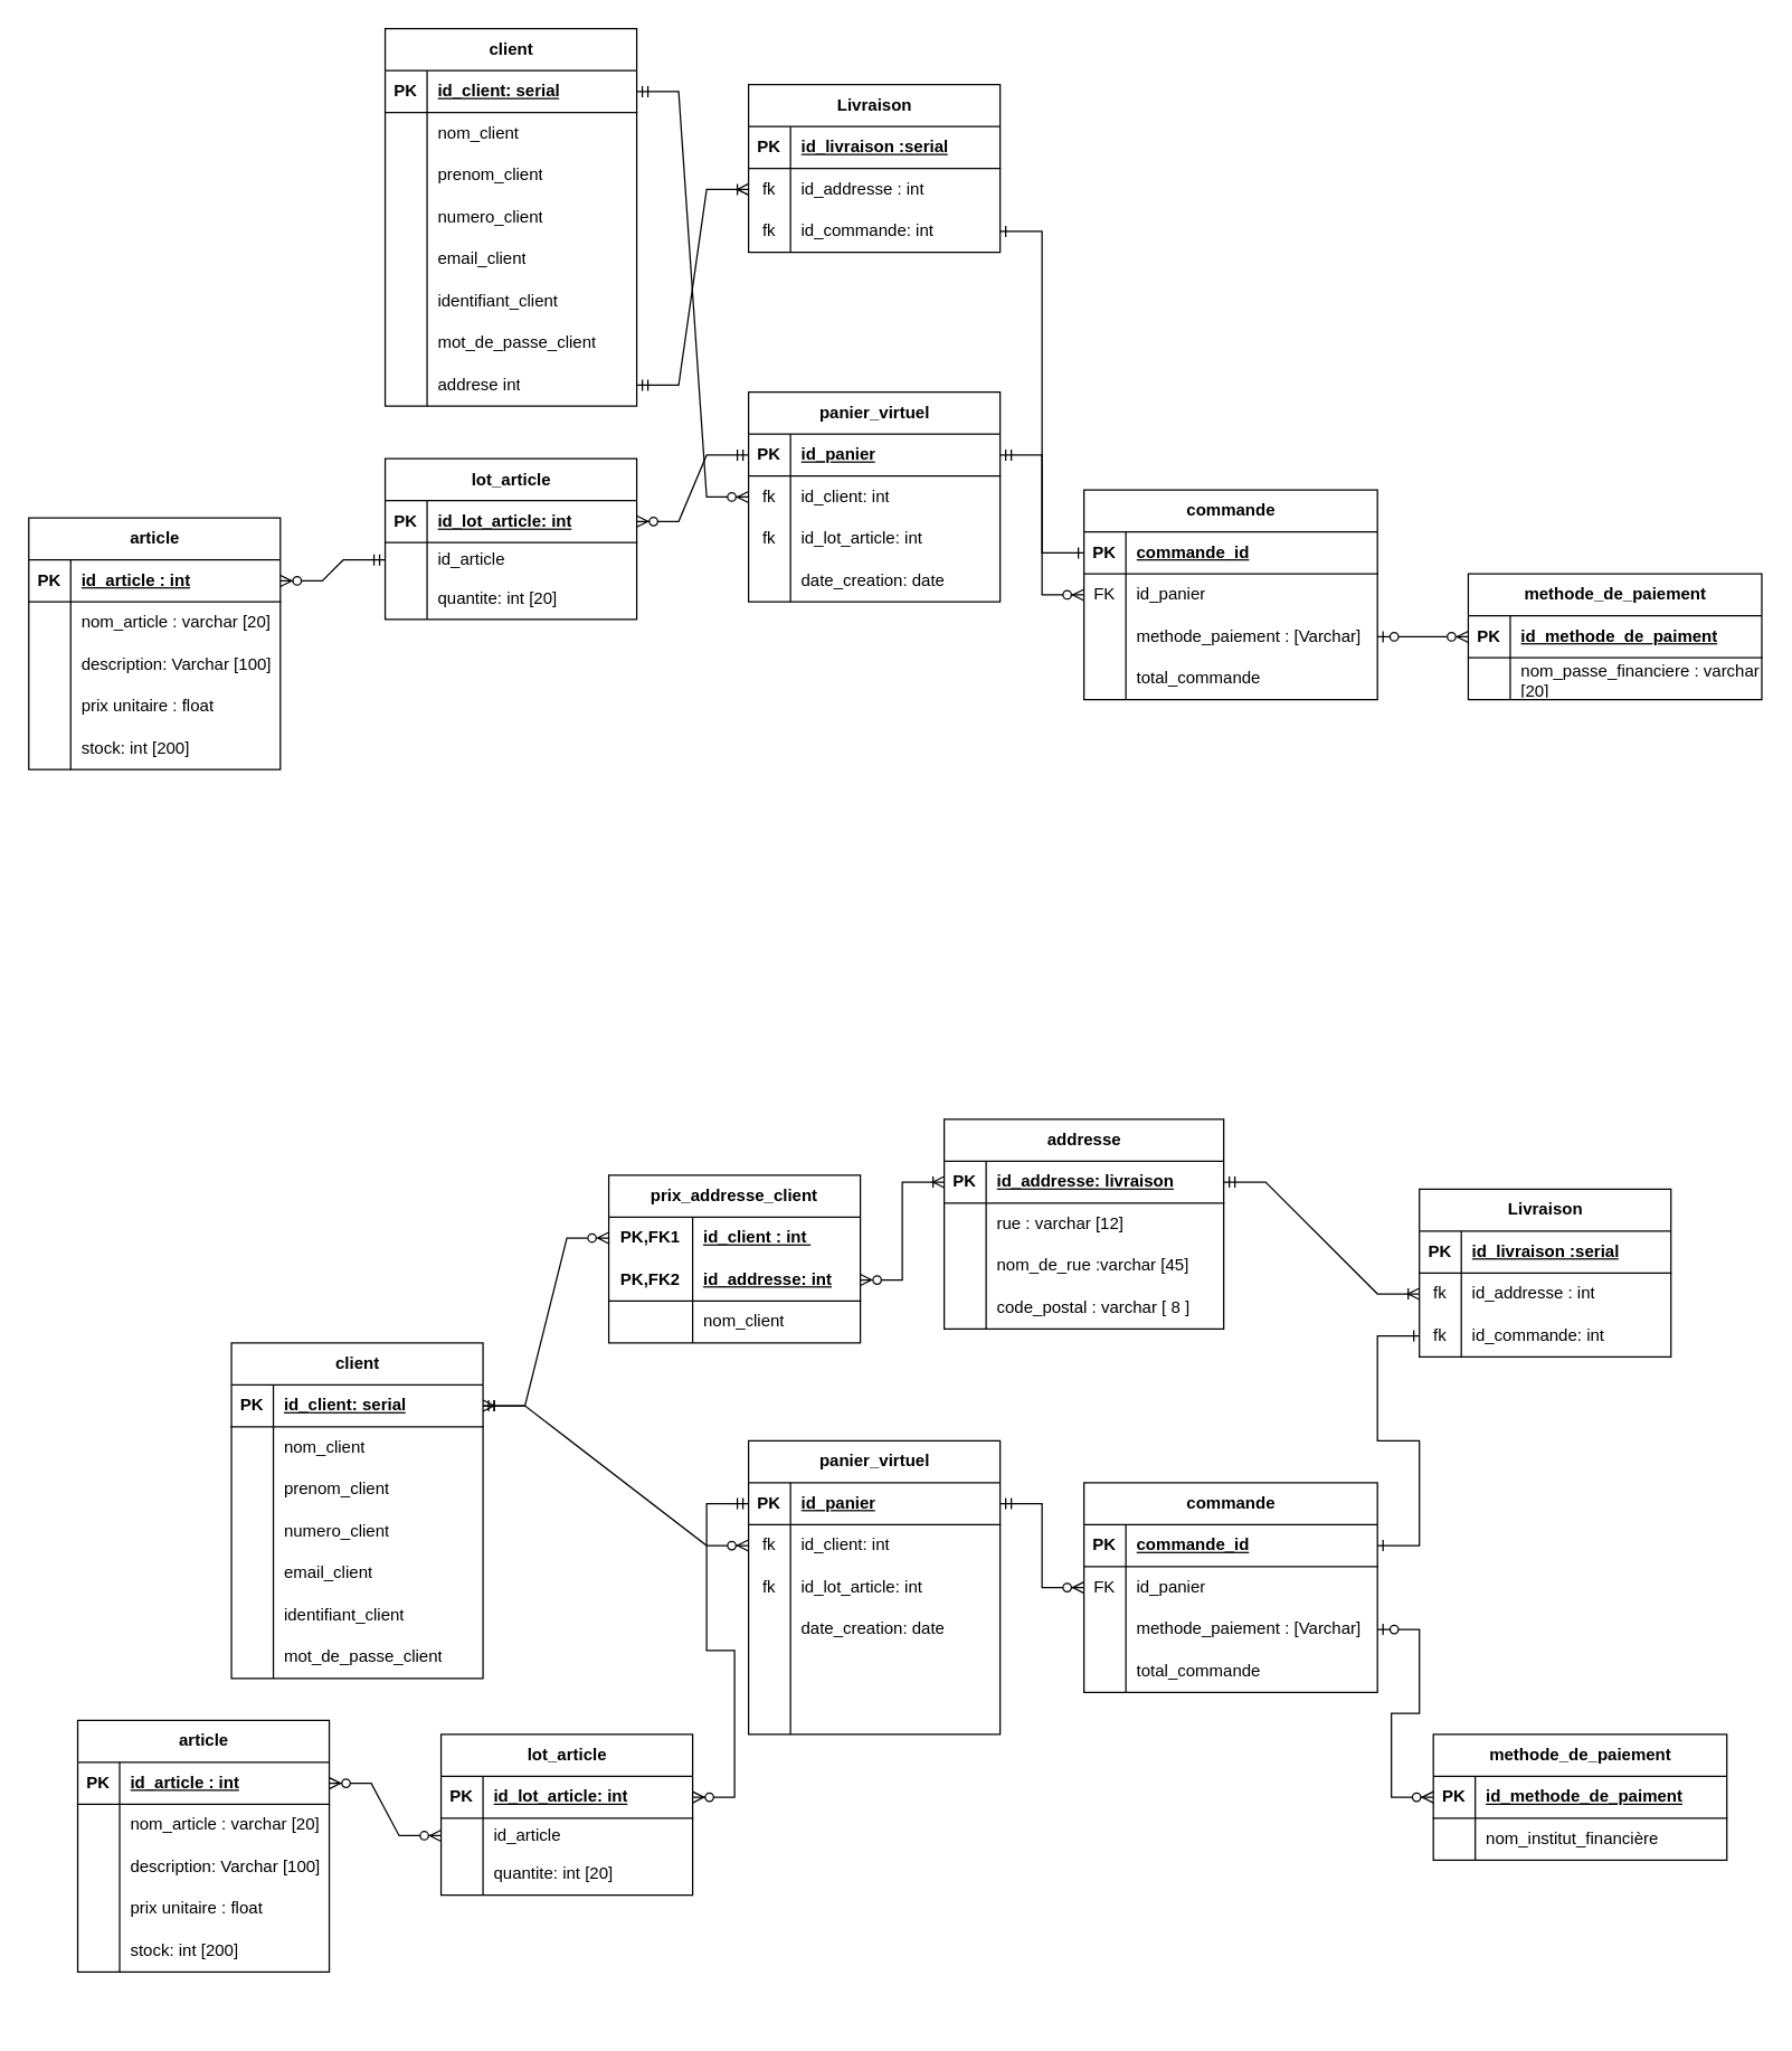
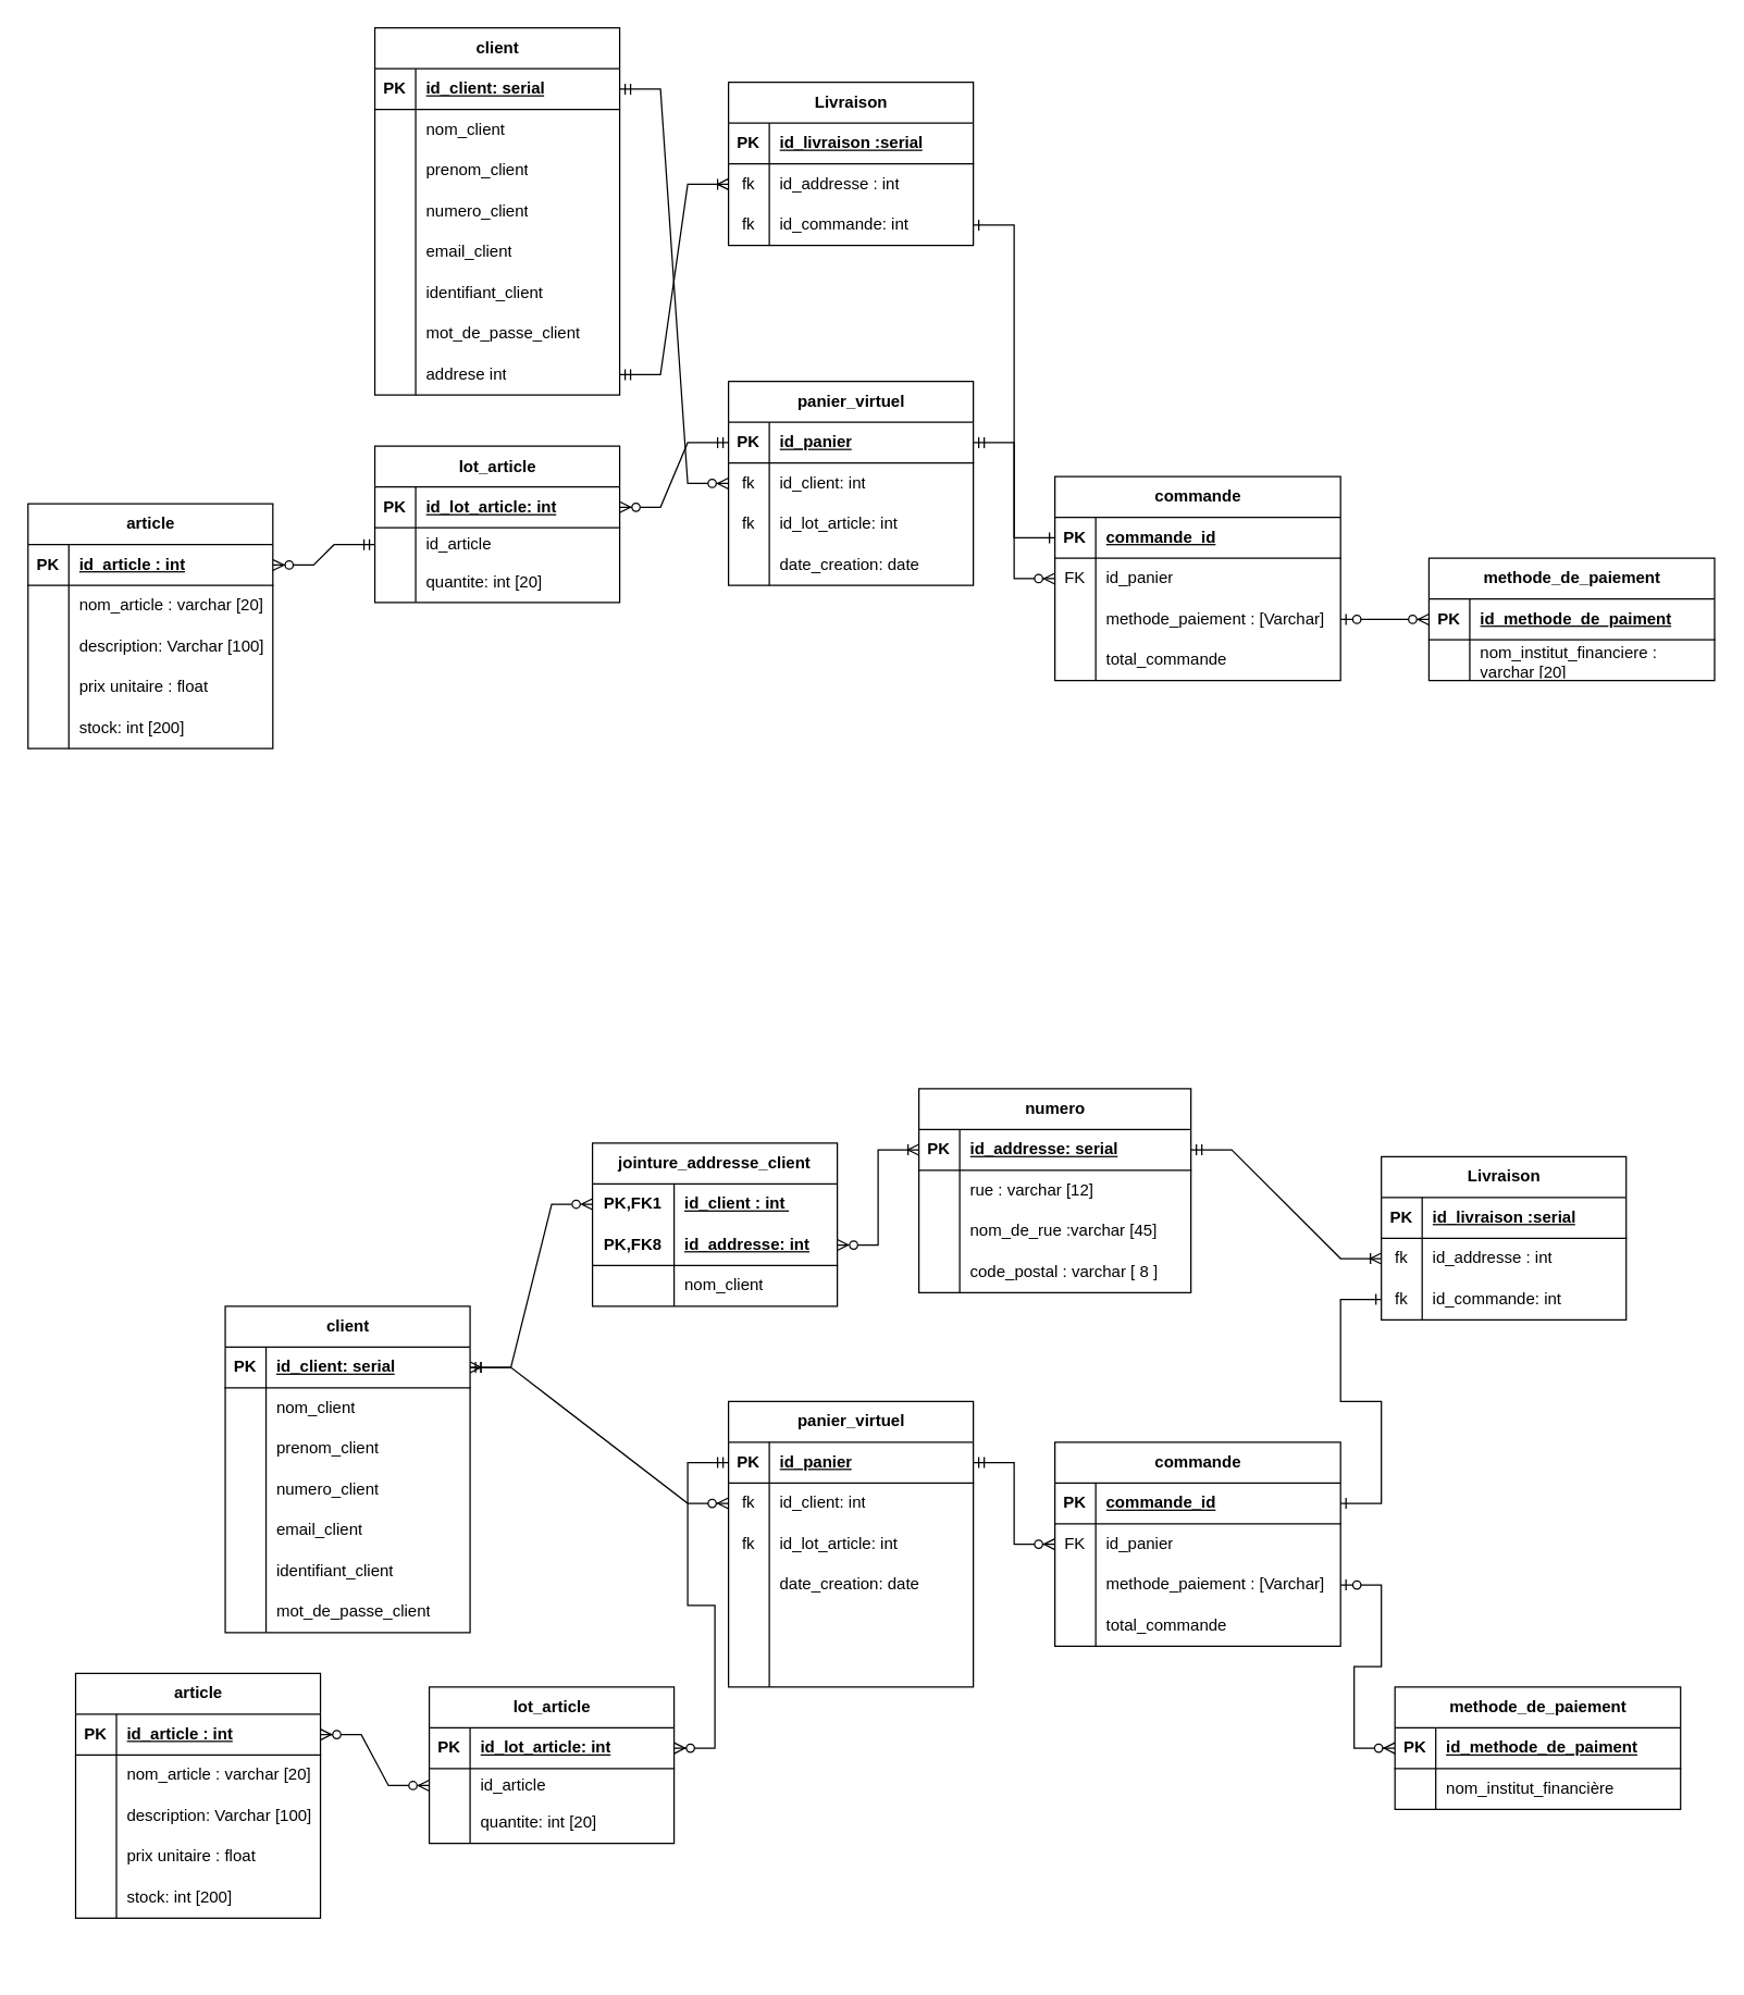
- <mxCell id="101" value="nom_passe_financiere : varchar [20]" style="shape=partialRectangle;connectable=0;fillColor=none;top=0;left=0;bottom=0;right=0;align=left;spacingLeft=6;overflow=hidden;whiteSpace=wrap;html=1;" vertex="1" parent="99"><mxGeometry x="30" width="180" height="30" as="geometry"><mxRectangle width="180" height="30" as="alternateBounds" /></mxGeometry></mxCell>
+ <mxCell id="101" value="nom_institut_financiere : varchar [20]" style="shape=partialRectangle;connectable=0;fillColor=none;top=0;left=0;bottom=0;right=0;align=left;spacingLeft=6;overflow=hidden;whiteSpace=wrap;html=1;" vertex="1" parent="99"><mxGeometry x="30" width="180" height="30" as="geometry"><mxRectangle width="180" height="30" as="alternateBounds" /></mxGeometry></mxCell>
- <mxCell id="144" value="addresse" style="shape=table;startSize=30;container=1;collapsible=1;childLayout=tableLayout;fixedRows=1;rowLines=0;fontStyle=1;align=center;resizeLast=1;html=1;" vertex="1" parent="1"><mxGeometry x="675" y="800" width="200" height="150" as="geometry" /></mxCell>
+ <mxCell id="144" value="numero" style="shape=table;startSize=30;container=1;collapsible=1;childLayout=tableLayout;fixedRows=1;rowLines=0;fontStyle=1;align=center;resizeLast=1;html=1;" vertex="1" parent="1"><mxGeometry x="675" y="800" width="200" height="150" as="geometry" /></mxCell>
- <mxCell id="147" value="id_addresse: livraison" style="shape=partialRectangle;connectable=0;fillColor=none;top=0;left=0;bottom=0;right=0;align=left;spacingLeft=6;fontStyle=5;overflow=hidden;whiteSpace=wrap;html=1;" vertex="1" parent="145"><mxGeometry x="30" width="170" height="30" as="geometry"><mxRectangle width="170" height="30" as="alternateBounds" /></mxGeometry></mxCell>
+ <mxCell id="147" value="id_addresse: serial" style="shape=partialRectangle;connectable=0;fillColor=none;top=0;left=0;bottom=0;right=0;align=left;spacingLeft=6;fontStyle=5;overflow=hidden;whiteSpace=wrap;html=1;" vertex="1" parent="145"><mxGeometry x="30" width="170" height="30" as="geometry"><mxRectangle width="170" height="30" as="alternateBounds" /></mxGeometry></mxCell>
- <mxCell id="212" value="prix_addresse_client" style="shape=table;startSize=30;container=1;collapsible=1;childLayout=tableLayout;fixedRows=1;rowLines=0;fontStyle=1;align=center;resizeLast=1;html=1;whiteSpace=wrap;" vertex="1" parent="1"><mxGeometry x="435" y="840" width="180" height="120" as="geometry" /></mxCell>
+ <mxCell id="212" value="jointure_addresse_client" style="shape=table;startSize=30;container=1;collapsible=1;childLayout=tableLayout;fixedRows=1;rowLines=0;fontStyle=1;align=center;resizeLast=1;html=1;whiteSpace=wrap;" vertex="1" parent="1"><mxGeometry x="435" y="840" width="180" height="120" as="geometry" /></mxCell>
- <mxCell id="217" value="PK,FK2" style="shape=partialRectangle;connectable=0;fillColor=none;top=0;left=0;bottom=0;right=0;fontStyle=1;overflow=hidden;html=1;whiteSpace=wrap;" vertex="1" parent="216"><mxGeometry width="60" height="30" as="geometry"><mxRectangle width="60" height="30" as="alternateBounds" /></mxGeometry></mxCell>
+ <mxCell id="217" value="PK,FK8" style="shape=partialRectangle;connectable=0;fillColor=none;top=0;left=0;bottom=0;right=0;fontStyle=1;overflow=hidden;html=1;whiteSpace=wrap;" vertex="1" parent="216"><mxGeometry width="60" height="30" as="geometry"><mxRectangle width="60" height="30" as="alternateBounds" /></mxGeometry></mxCell>
